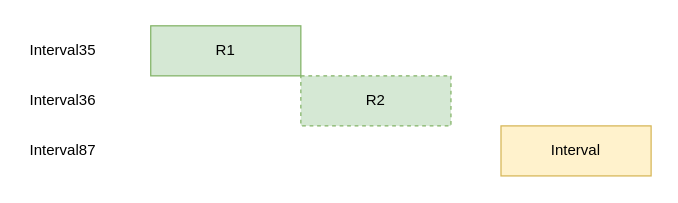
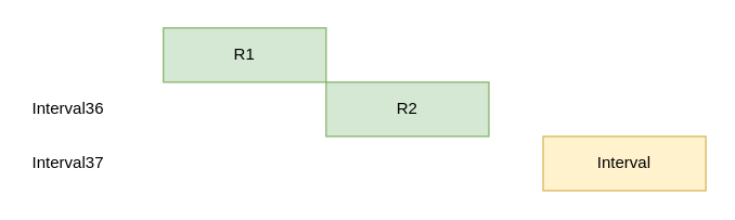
- <mxCell id="3" value="Interval35" style="text;html=1;strokeColor=none;fillColor=none;align=center;verticalAlign=middle;whiteSpace=wrap;rounded=0;" vertex="1" parent="1"><mxGeometry x="20" y="30" width="60" height="20" as="geometry" /></mxCell>
- <mxCell id="4" value="R2" style="rounded=0;whiteSpace=wrap;html=1;fillColor=#d5e8d4;strokeColor=#82b366;dashed=1;" vertex="1" parent="1"><mxGeometry x="240" y="60" width="120" height="40" as="geometry" /></mxCell>
+ <mxCell id="4" value="R2" style="rounded=0;whiteSpace=wrap;html=1;fillColor=#d5e8d4;strokeColor=#82b366;" vertex="1" parent="1"><mxGeometry x="240" y="60" width="120" height="40" as="geometry" /></mxCell>
- <mxCell id="7" value="Interval87" style="text;html=1;strokeColor=none;fillColor=none;align=center;verticalAlign=middle;whiteSpace=wrap;rounded=0;" vertex="1" parent="1"><mxGeometry x="20" y="110" width="60" height="20" as="geometry" /></mxCell>
+ <mxCell id="7" value="Interval37" style="text;html=1;strokeColor=none;fillColor=none;align=center;verticalAlign=middle;whiteSpace=wrap;rounded=0;" vertex="1" parent="1"><mxGeometry x="20" y="110" width="60" height="20" as="geometry" /></mxCell>
